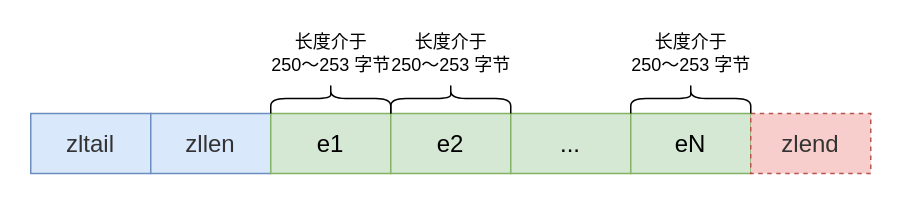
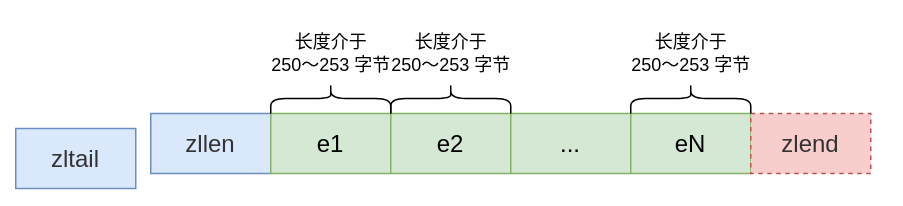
- <mxCell id="2" value="&lt;span style=&quot;color: rgb(51, 51, 51); font-family: &amp;quot;pingfang sc&amp;quot;, avenir, tahoma, arial, &amp;quot;lantinghei sc&amp;quot;, &amp;quot;microsoft yahei&amp;quot;, &amp;quot;hiragino sans gb&amp;quot;, &amp;quot;microsoft sans serif&amp;quot;, &amp;quot;wenquanyi micro hei&amp;quot;, helvetica, sans-serif; font-size: 16px;&quot;&gt;zltail&lt;/span&gt;" style="rounded=0;whiteSpace=wrap;html=1;fillColor=#dae8fc;labelBackgroundColor=none;fontSize=16;strokeColor=#6c8ebf;" vertex="1" parent="1"><mxGeometry x="20" y="75" width="80" height="40" as="geometry" /></mxCell>
+ <mxCell id="2" value="&lt;span style=&quot;color: rgb(51, 51, 51); font-family: &amp;quot;pingfang sc&amp;quot;, avenir, tahoma, arial, &amp;quot;lantinghei sc&amp;quot;, &amp;quot;microsoft yahei&amp;quot;, &amp;quot;hiragino sans gb&amp;quot;, &amp;quot;microsoft sans serif&amp;quot;, &amp;quot;wenquanyi micro hei&amp;quot;, helvetica, sans-serif; font-size: 16px;&quot;&gt;zltail&lt;/span&gt;" style="rounded=0;whiteSpace=wrap;html=1;fillColor=#dae8fc;labelBackgroundColor=none;fontSize=16;strokeColor=#6c8ebf;" vertex="1" parent="1"><mxGeometry x="10" y="85" width="80" height="40" as="geometry" /></mxCell>
